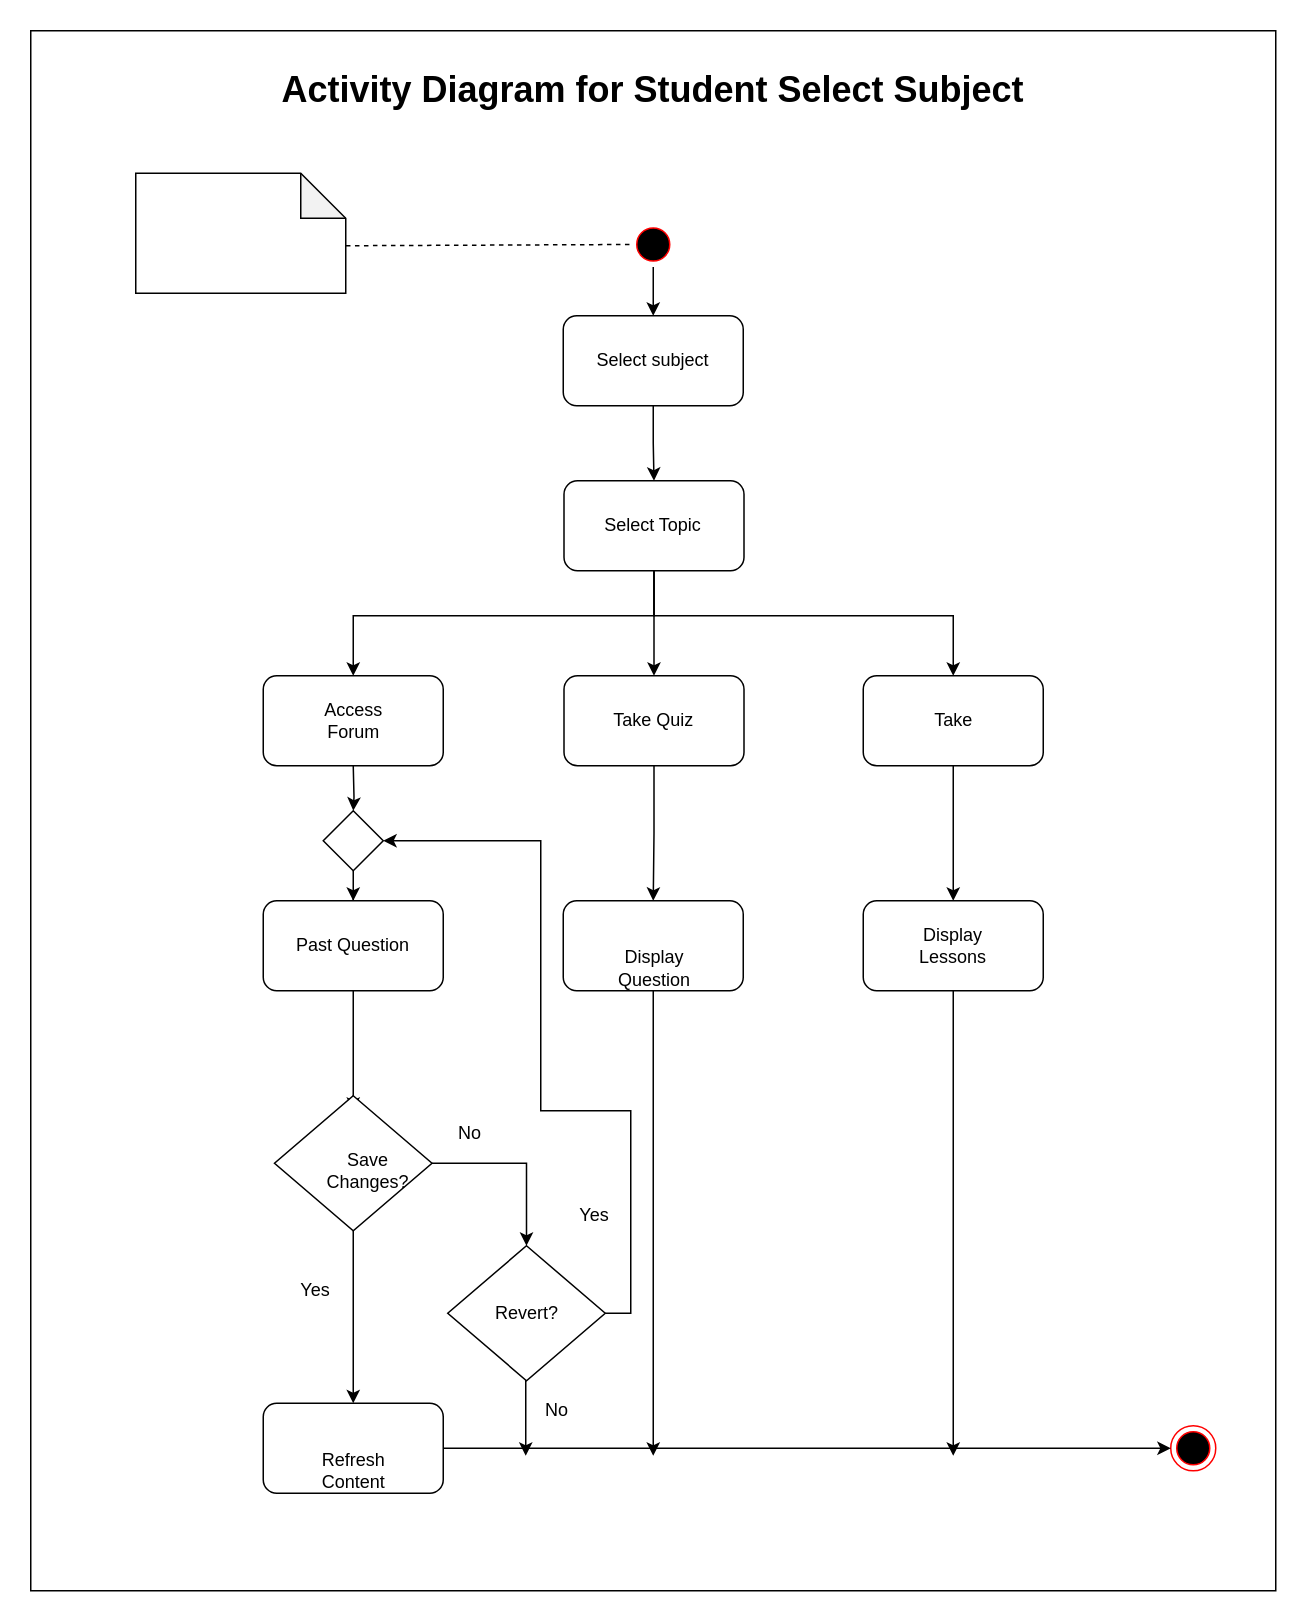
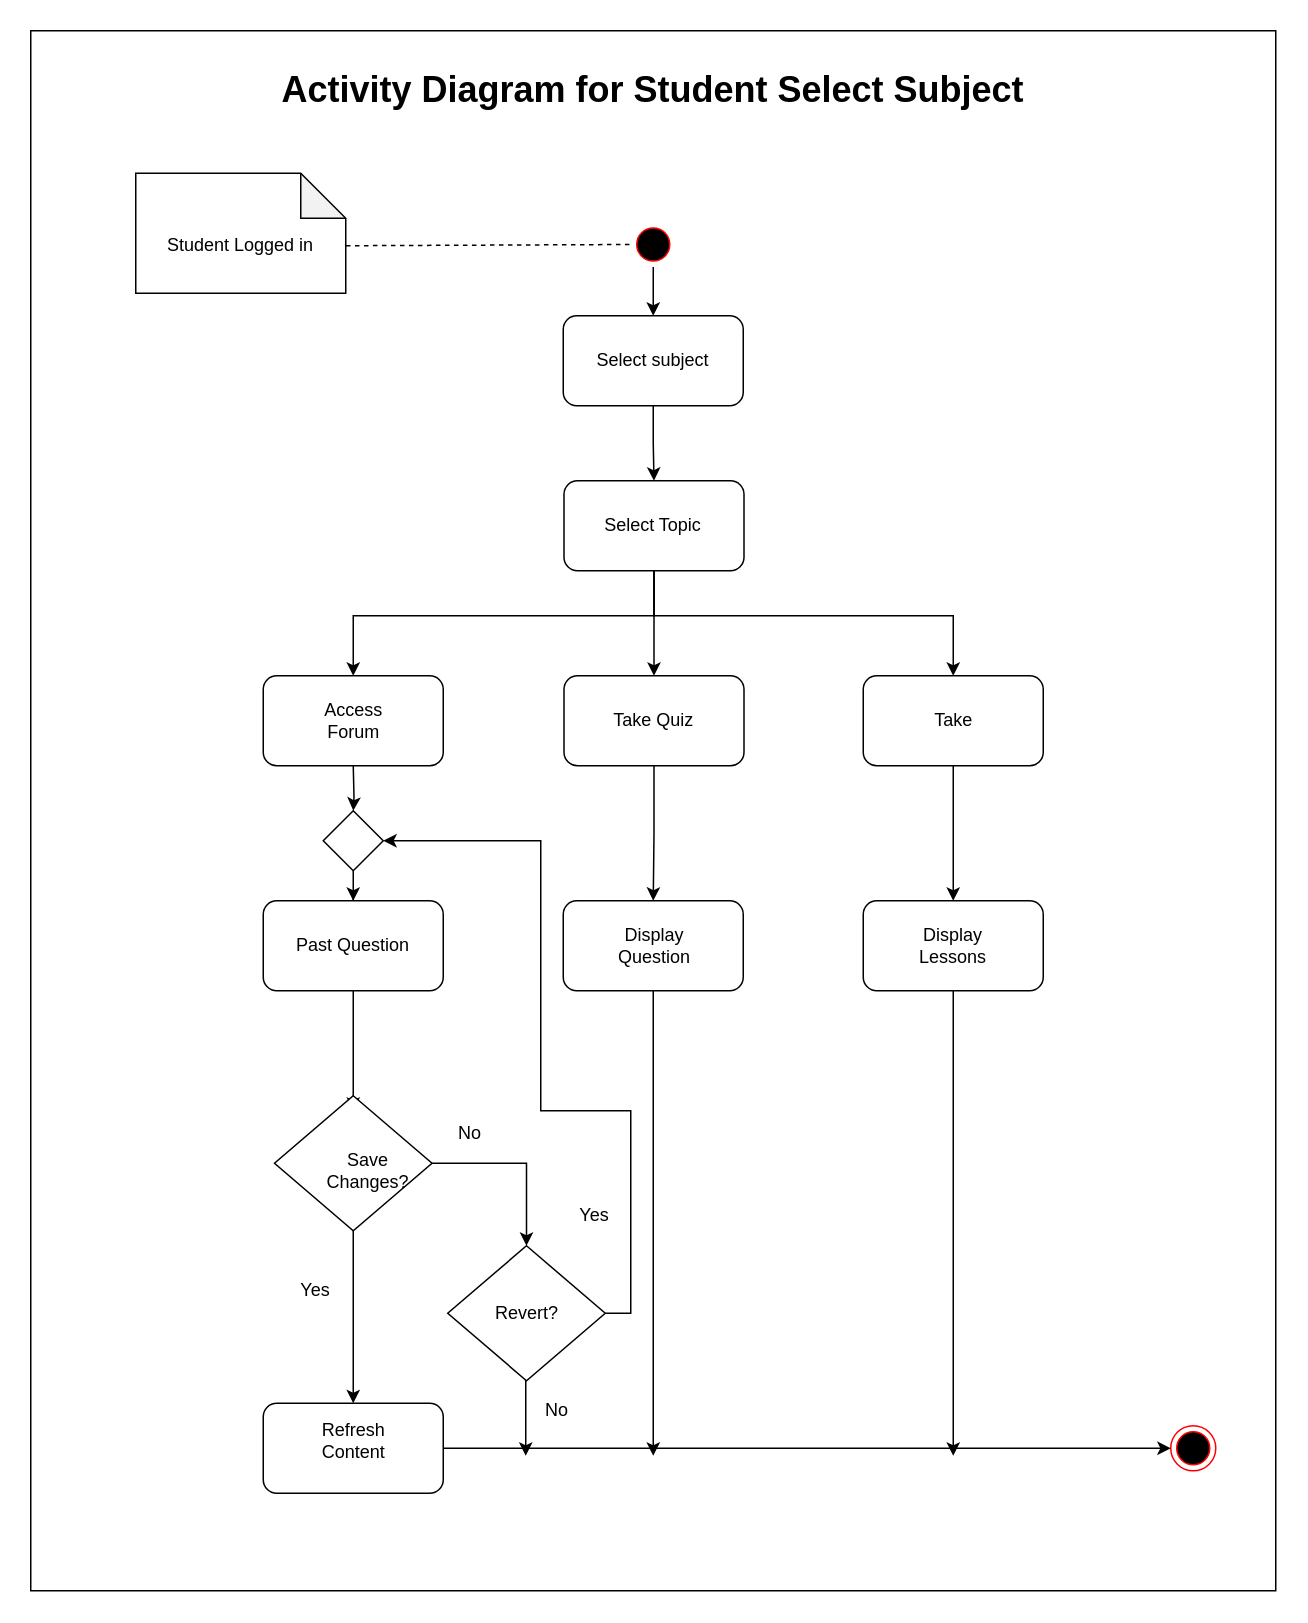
+ <mxCell id="30" value="Student Logged in" style="text;html=1;strokeColor=none;fillColor=none;align=center;verticalAlign=middle;whiteSpace=wrap;rounded=0;" vertex="1" parent="1"><mxGeometry x="100" y="140" width="120" height="45" as="geometry" /></mxCell>
- <mxCell id="36" value="Display Question" style="text;html=1;strokeColor=none;fillColor=none;align=center;verticalAlign=middle;whiteSpace=wrap;rounded=0;" vertex="1" parent="1"><mxGeometry x="395.5" y="635" width="80" height="20" as="geometry" /></mxCell>
+ <mxCell id="36" value="Display Question" style="text;html=1;strokeColor=none;fillColor=none;align=center;verticalAlign=middle;whiteSpace=wrap;rounded=0;" vertex="1" parent="1"><mxGeometry x="395.5" y="620" width="80" height="20" as="geometry" /></mxCell>
- <mxCell id="48" value="Refresh Content" style="text;html=1;strokeColor=none;fillColor=none;align=center;verticalAlign=middle;whiteSpace=wrap;rounded=0;" vertex="1" parent="1"><mxGeometry x="197.5" y="970" width="75" height="20" as="geometry" /></mxCell>
+ <mxCell id="48" value="Refresh Content" style="text;html=1;strokeColor=none;fillColor=none;align=center;verticalAlign=middle;whiteSpace=wrap;rounded=0;" vertex="1" parent="1"><mxGeometry x="197.5" y="950" width="75" height="20" as="geometry" /></mxCell>
